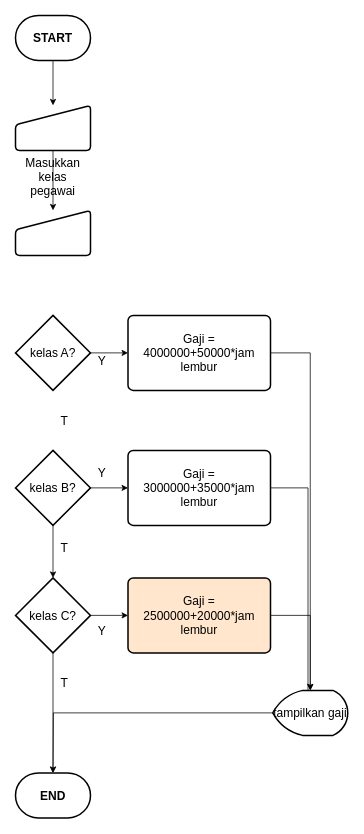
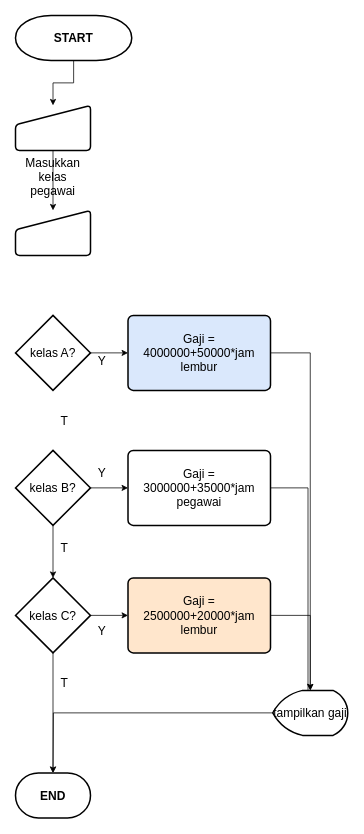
- <mxCell id="3" value="START" style="strokeWidth=2;html=1;shape=mxgraph.flowchart.terminator;whiteSpace=wrap;fontSize=16;fontStyle=1" vertex="1" parent="1"><mxGeometry x="20" y="20" width="100" height="60" as="geometry" /></mxCell>
+ <mxCell id="3" value="START" style="strokeWidth=2;html=1;shape=mxgraph.flowchart.terminator;whiteSpace=wrap;fontSize=16;fontStyle=1" vertex="1" parent="1"><mxGeometry x="20" y="20" width="155" height="60" as="geometry" /></mxCell>
- <mxCell id="20" value="Gaji = 4000000+50000*jam lembur" style="rounded=1;whiteSpace=wrap;html=1;absoluteArcSize=1;arcSize=14;strokeWidth=2;fontSize=16;" vertex="1" parent="1"><mxGeometry x="170" y="420" width="190" height="100" as="geometry" /></mxCell>
+ <mxCell id="20" value="Gaji = 4000000+50000*jam lembur" style="rounded=1;whiteSpace=wrap;html=1;absoluteArcSize=1;arcSize=14;strokeWidth=2;fontSize=16;fillColor=#dae8fc;" vertex="1" parent="1"><mxGeometry x="170" y="420" width="190" height="100" as="geometry" /></mxCell>
- <mxCell id="22" value="Gaji = 3000000+35000*jam lembur" style="rounded=1;whiteSpace=wrap;html=1;absoluteArcSize=1;arcSize=14;strokeWidth=2;fontSize=16;" vertex="1" parent="1"><mxGeometry x="170" y="600" width="190" height="100" as="geometry" /></mxCell>
+ <mxCell id="22" value="Gaji = 3000000+35000*jam pegawai" style="rounded=1;whiteSpace=wrap;html=1;absoluteArcSize=1;arcSize=14;strokeWidth=2;fontSize=16;" vertex="1" parent="1"><mxGeometry x="170" y="600" width="190" height="100" as="geometry" /></mxCell>
